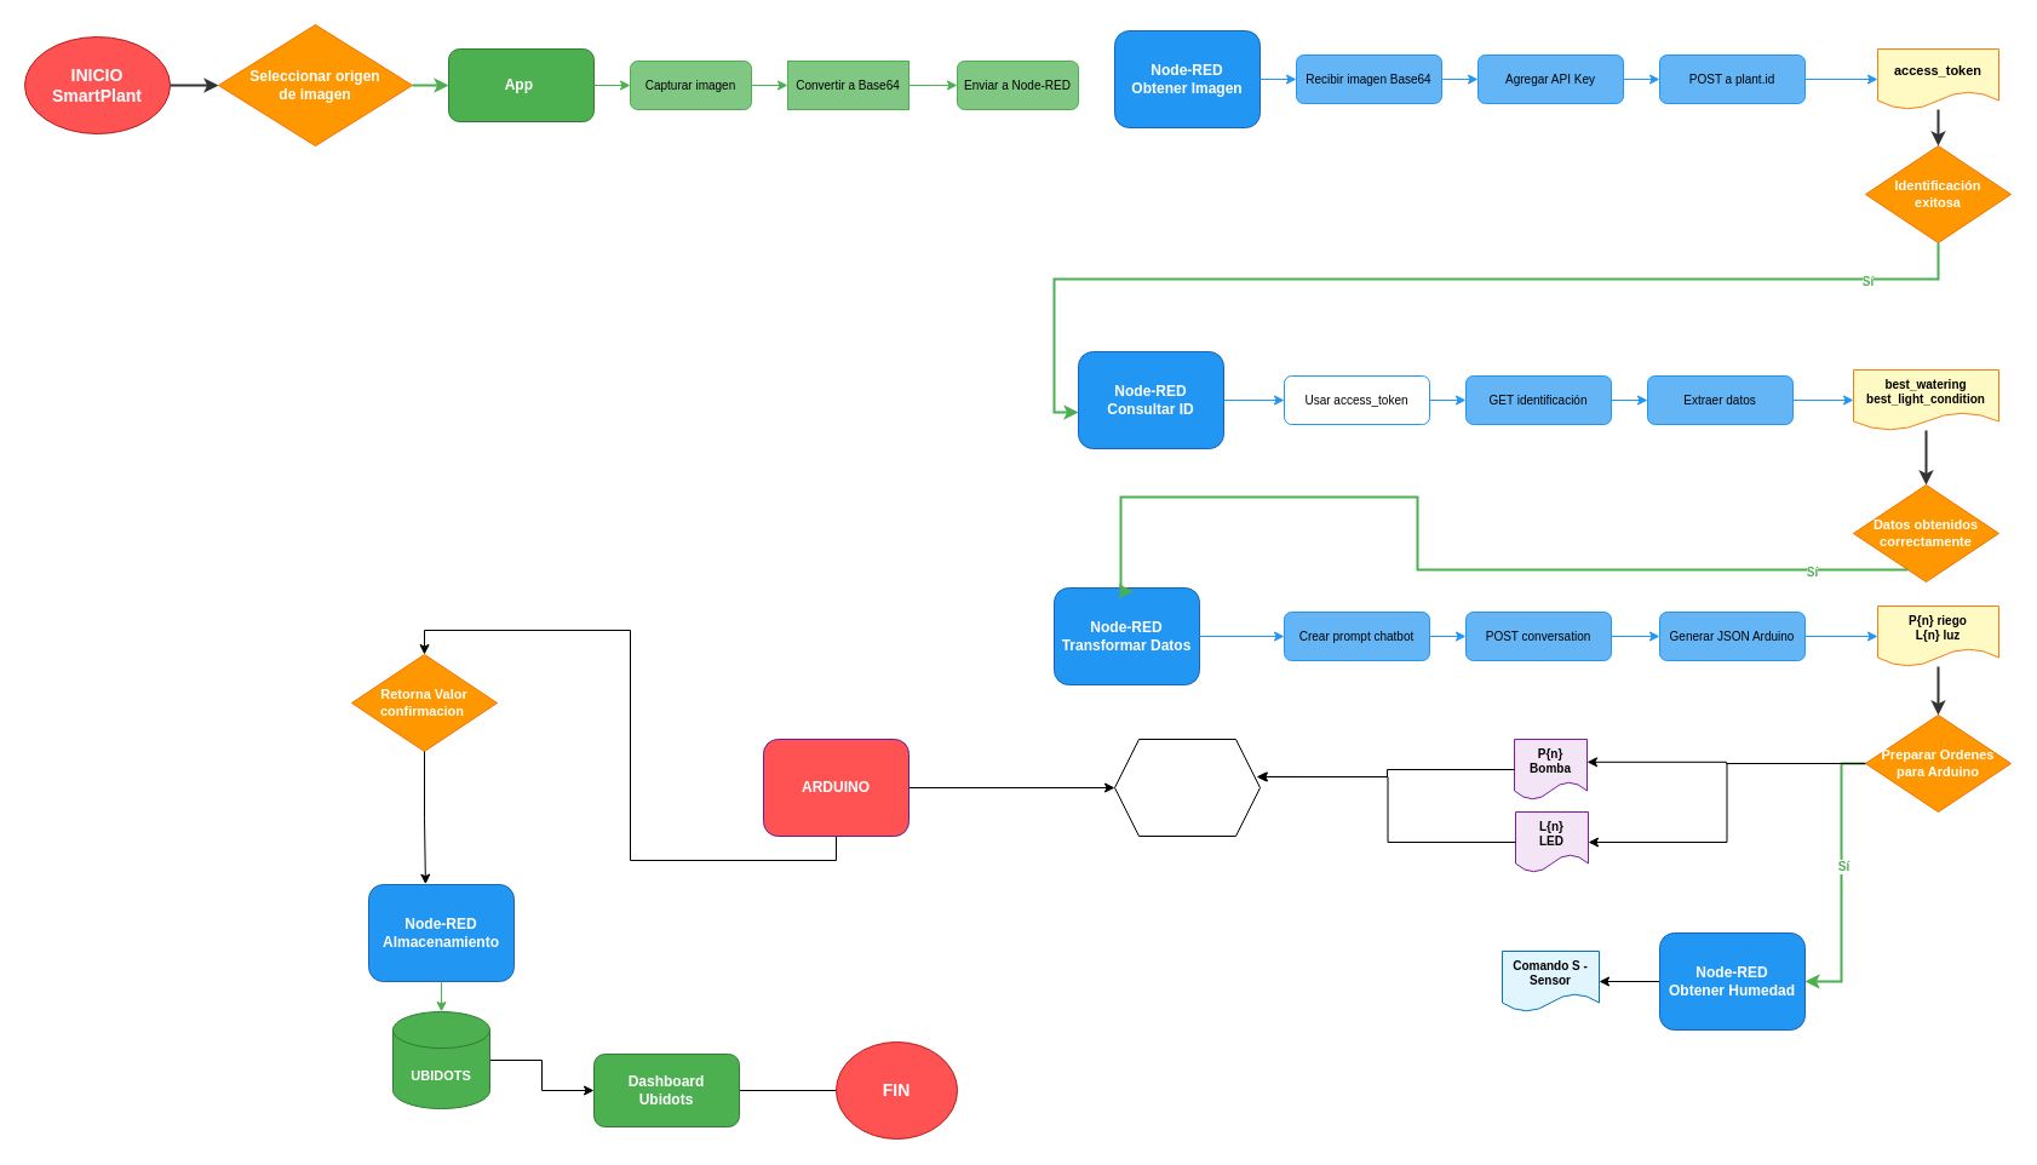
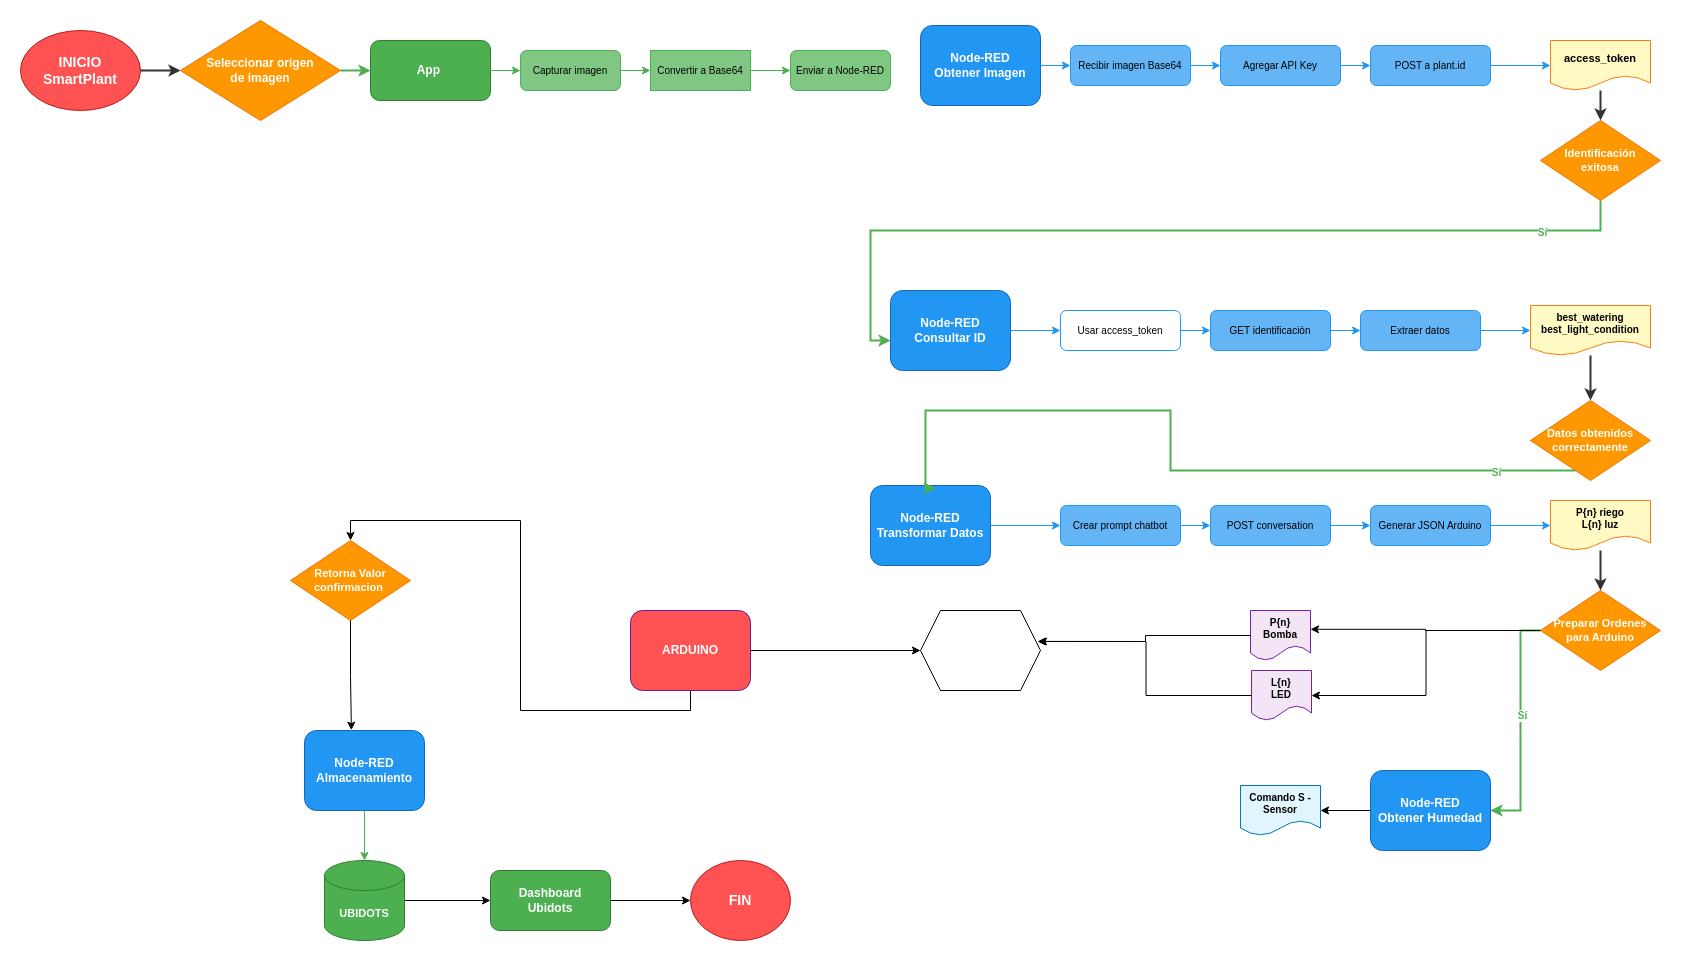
- <mxCell id="37" value="UBIDOTS" style="shape=cylinder3;whiteSpace=wrap;html=1;boundedLbl=1;backgroundOutline=1;size=15;fillColor=#4CAF50;strokeColor=#2E7D32;fontColor=#FFFFFF;fontSize=11;fontStyle=1;" vertex="1" parent="1"><mxGeometry x="324" y="835" width="80" height="80" as="geometry" /></mxCell>
+ <mxCell id="37" value="UBIDOTS" style="shape=cylinder3;whiteSpace=wrap;html=1;boundedLbl=1;backgroundOutline=1;size=15;fillColor=#4CAF50;strokeColor=#2E7D32;fontColor=#FFFFFF;fontSize=11;fontStyle=1;" vertex="1" parent="1"><mxGeometry x="324" y="860" width="80" height="80" as="geometry" /></mxCell>
- <mxCell id="38" style="edgeStyle=orthogonalEdgeStyle;rounded=0;orthogonalLoop=1;jettySize=auto;html=1;exitX=1;exitY=0.5;exitDx=0;exitDy=0;entryX=0;entryY=0.5;entryDx=0;entryDy=0;endArrow=none;" edge="1" parent="1" source="39" target="40"><mxGeometry relative="1" as="geometry" /></mxCell>
+ <mxCell id="38" style="edgeStyle=orthogonalEdgeStyle;rounded=0;orthogonalLoop=1;jettySize=auto;html=1;exitX=1;exitY=0.5;exitDx=0;exitDy=0;entryX=0;entryY=0.5;entryDx=0;entryDy=0;" edge="1" parent="1" source="39" target="40"><mxGeometry relative="1" as="geometry" /></mxCell>
